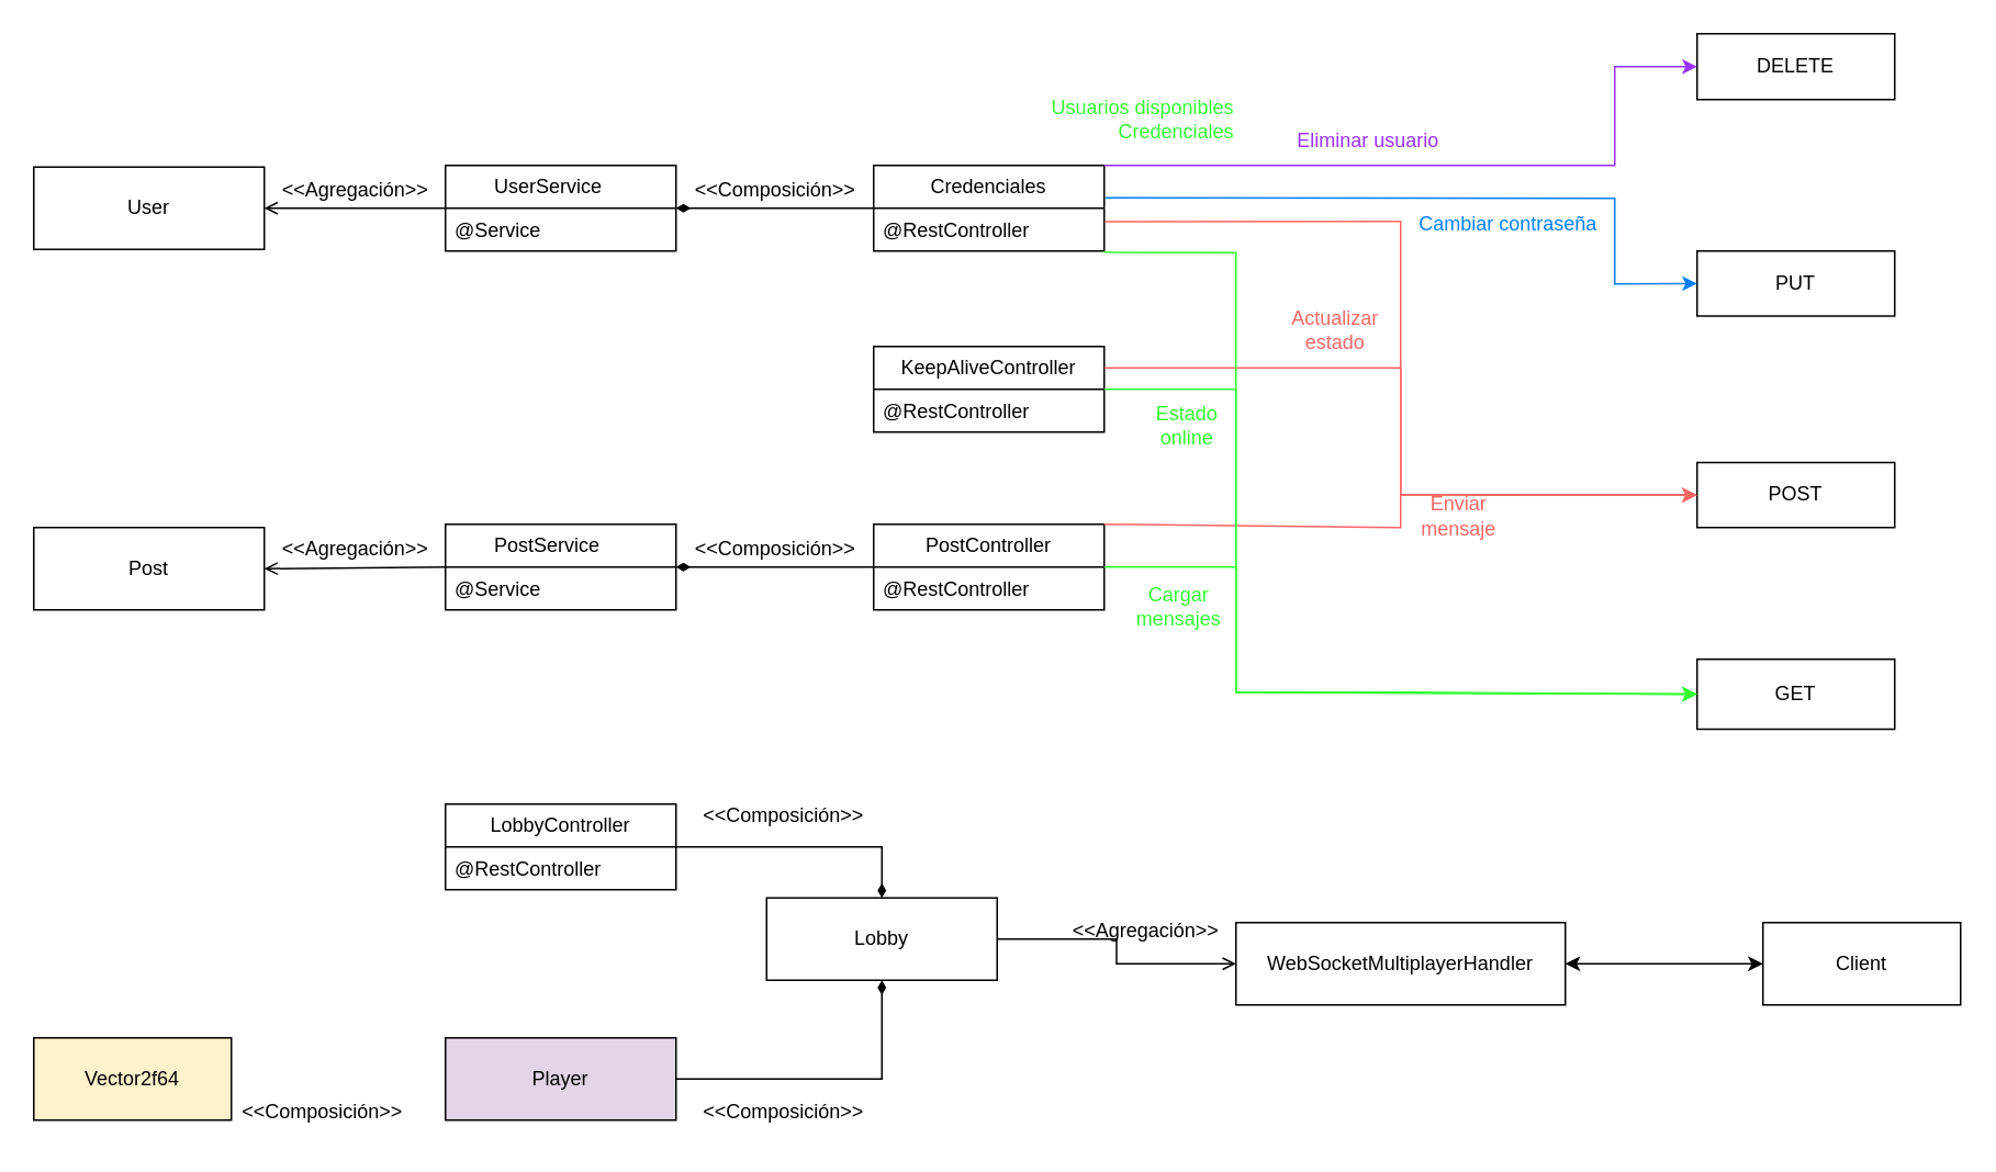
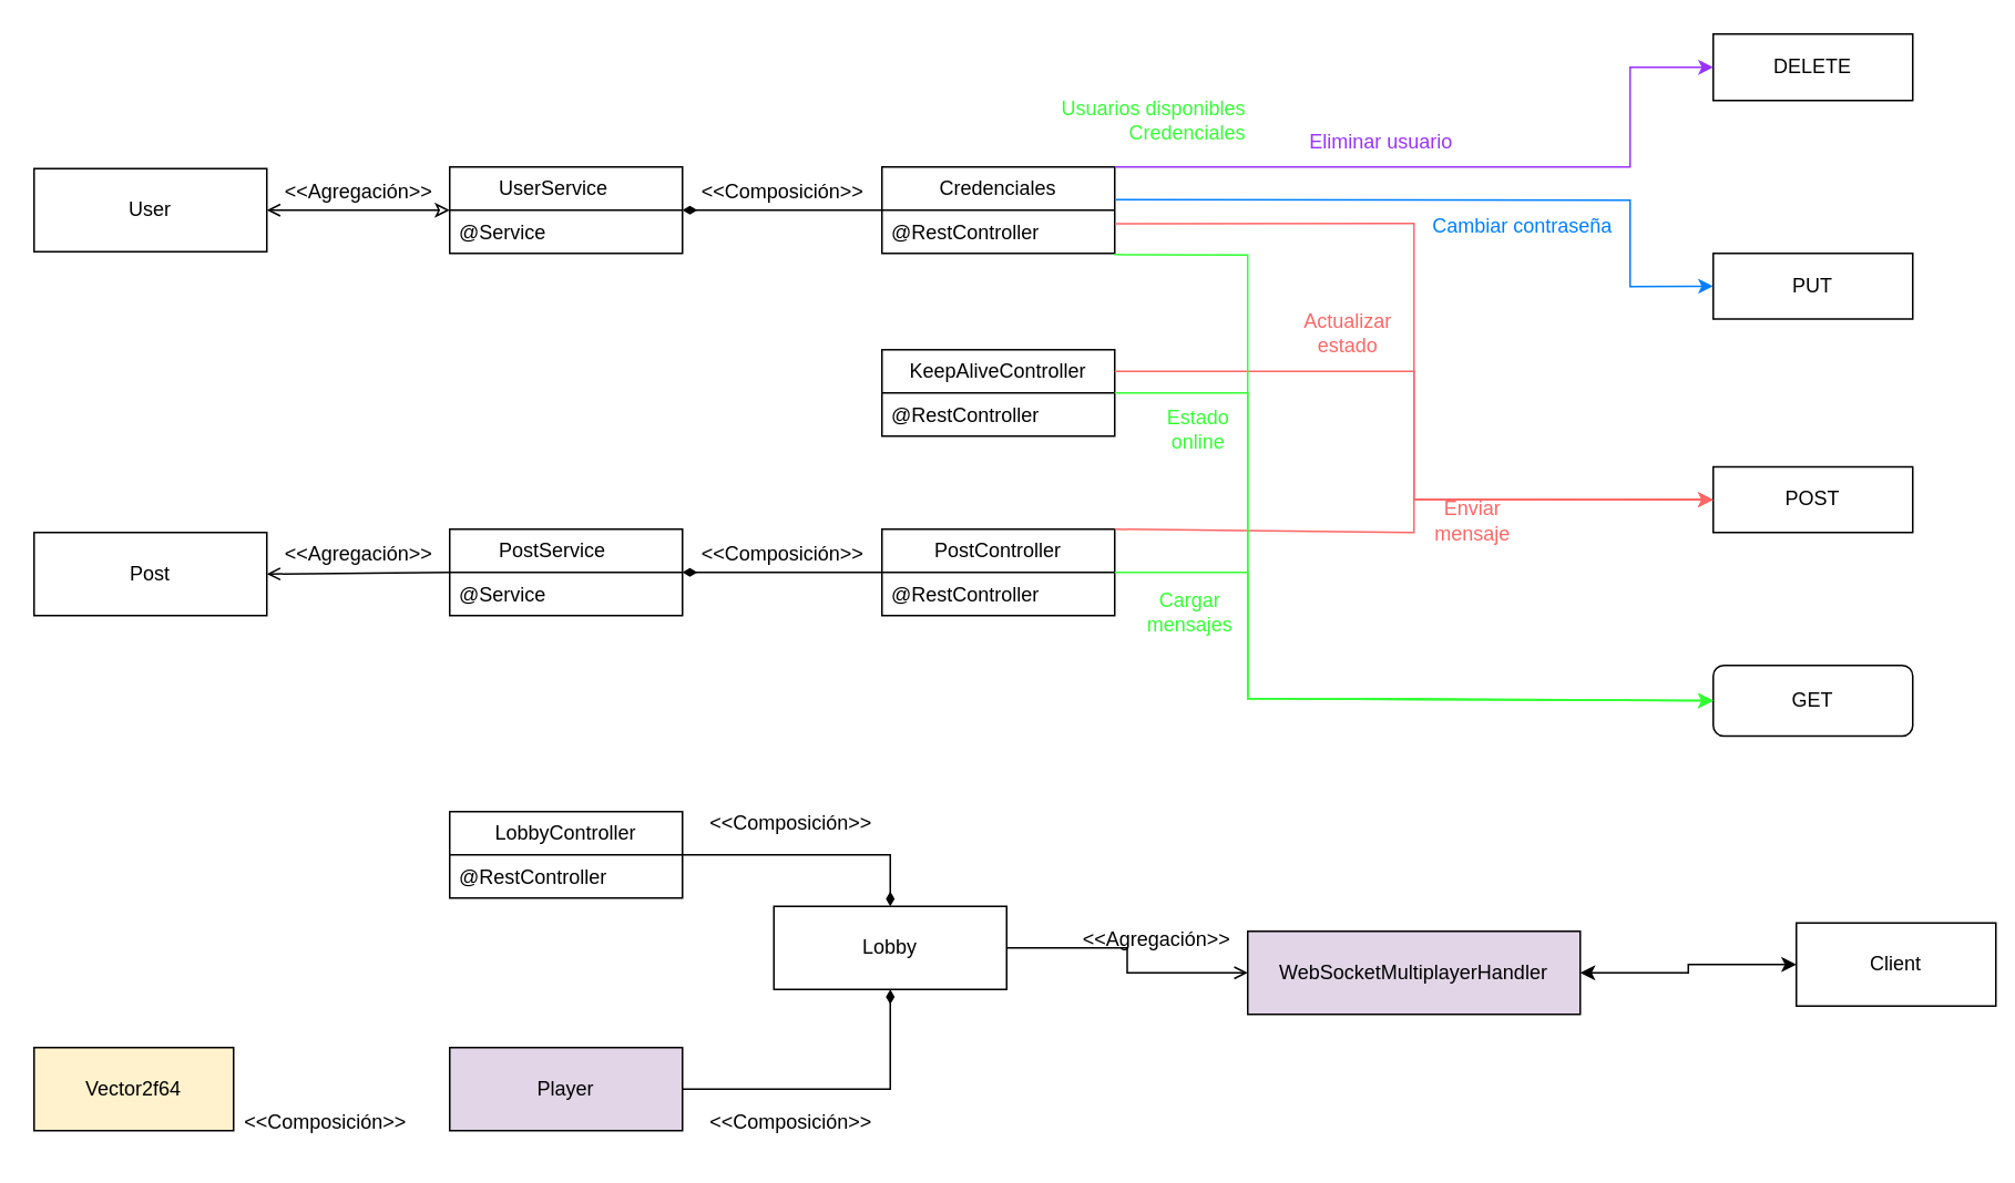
- <mxCell id="18" value="" style="endArrow=none;html=1;rounded=0;entryX=0;entryY=0.5;entryDx=0;entryDy=0;exitX=1;exitY=0.5;exitDx=0;exitDy=0;startArrow=open;startFill=0;endFill=0;" parent="1" source="13" target="2" edge="1"><mxGeometry width="50" height="50" relative="1" as="geometry"><mxPoint x="200" y="180" as="sourcePoint" /><mxPoint x="250" y="130" as="targetPoint" /></mxGeometry></mxCell>
+ <mxCell id="18" value="" style="endArrow=classic;html=1;rounded=0;entryX=0;entryY=0.5;entryDx=0;entryDy=0;exitX=1;exitY=0.5;exitDx=0;exitDy=0;startArrow=open;startFill=0;endFill=0;" parent="1" source="13" target="2" edge="1"><mxGeometry width="50" height="50" relative="1" as="geometry"><mxPoint x="200" y="180" as="sourcePoint" /><mxPoint x="250" y="130" as="targetPoint" /></mxGeometry></mxCell>
- <mxCell id="16" value="GET" style="rounded=0;whiteSpace=wrap;html=1;" parent="1" vertex="1"><mxGeometry x="1030" y="400" width="120" height="42.5" as="geometry" /></mxCell>
+ <mxCell id="16" value="GET" style="whiteSpace=wrap;html=1;rounded=1;" parent="1" vertex="1"><mxGeometry x="1030" y="400" width="120" height="42.5" as="geometry" /></mxCell>
- <mxCell id="50" value="WebSocketMultiplayerHandler" style="rounded=0;whiteSpace=wrap;html=1;" vertex="1" parent="1"><mxGeometry x="750" y="560" width="200" height="50" as="geometry" /></mxCell>
+ <mxCell id="50" value="WebSocketMultiplayerHandler" style="rounded=0;whiteSpace=wrap;html=1;fillColor=#e1d5e7;" vertex="1" parent="1"><mxGeometry x="750" y="560" width="200" height="50" as="geometry" /></mxCell>
- <mxCell id="55" value="Client" style="whiteSpace=wrap;html=1;rounded=0;" vertex="1" parent="1"><mxGeometry x="1070" y="560" width="120" height="50" as="geometry" /></mxCell>
+ <mxCell id="55" value="Client" style="whiteSpace=wrap;html=1;rounded=0;" vertex="1" parent="1"><mxGeometry x="1080" y="555" width="120" height="50" as="geometry" /></mxCell>
